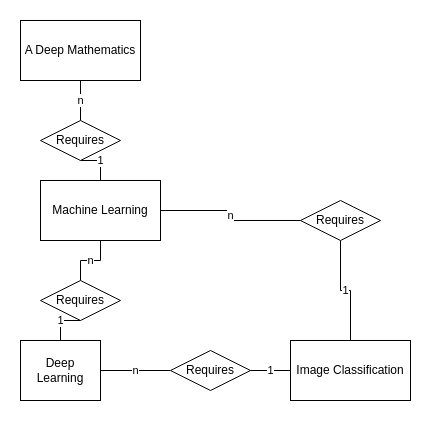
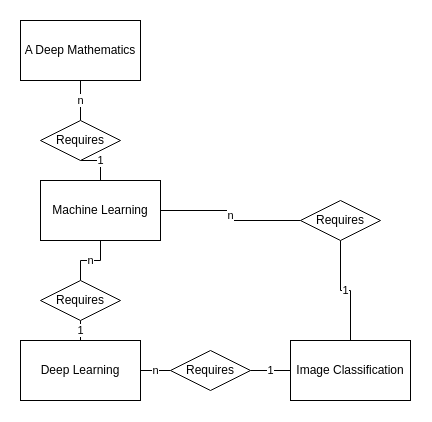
- <mxCell id="9" value="Deep Learning" style="rounded=0;whiteSpace=wrap;html=1;" vertex="1" parent="1"><mxGeometry x="20" y="340" width="80" height="60" as="geometry" /></mxCell>
+ <mxCell id="9" value="Deep Learning" style="rounded=0;whiteSpace=wrap;html=1;" vertex="1" parent="1"><mxGeometry x="20" y="340" width="120" height="60" as="geometry" /></mxCell>
